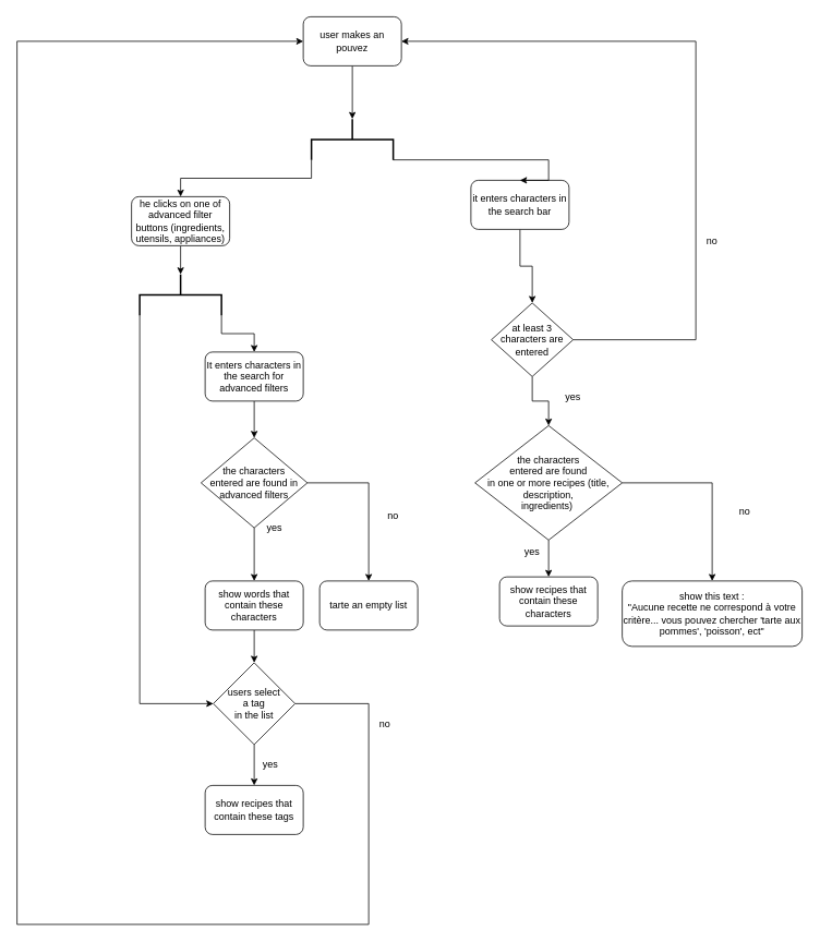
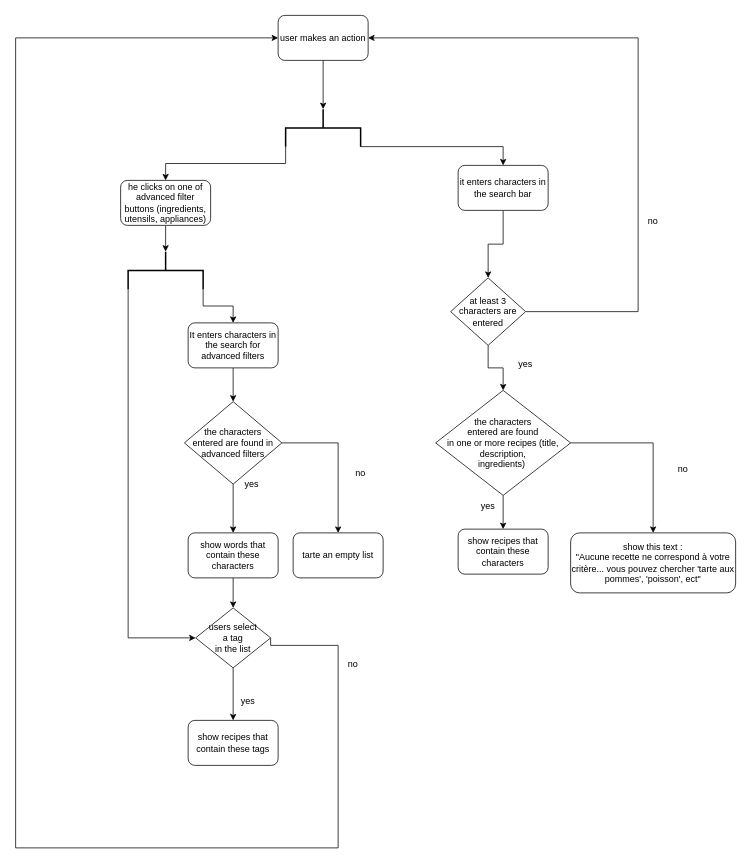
- <mxCell id="20" value="user makes an pouvez" style="rounded=1;whiteSpace=wrap;html=1;" vertex="1" parent="1"><mxGeometry x="370" y="20" width="120" height="60" as="geometry" /></mxCell>
+ <mxCell id="20" value="user makes an action" style="rounded=1;whiteSpace=wrap;html=1;" vertex="1" parent="1"><mxGeometry x="370" y="20" width="120" height="60" as="geometry" /></mxCell>
- <mxCell id="3" value="it enters characters in the search bar" style="rounded=1;whiteSpace=wrap;html=1;" parent="1" vertex="1"><mxGeometry x="575" y="220" width="120" height="60" as="geometry" /></mxCell>
+ <mxCell id="3" value="it enters characters in the search bar" style="rounded=1;whiteSpace=wrap;html=1;" parent="1" vertex="1"><mxGeometry x="610" y="220" width="120" height="60" as="geometry" /></mxCell>
- <mxCell id="39" value="users select &lt;br&gt;a tag &lt;br&gt;in the list" style="rhombus;whiteSpace=wrap;html=1;" vertex="1" parent="1"><mxGeometry x="260" y="810" width="100" height="100" as="geometry" /></mxCell>
+ <mxCell id="39" value="users select &lt;br&gt;a tag &lt;br&gt;in the list" style="rhombus;whiteSpace=wrap;html=1;" vertex="1" parent="1"><mxGeometry x="260" y="810" width="100" height="80" as="geometry" /></mxCell>
